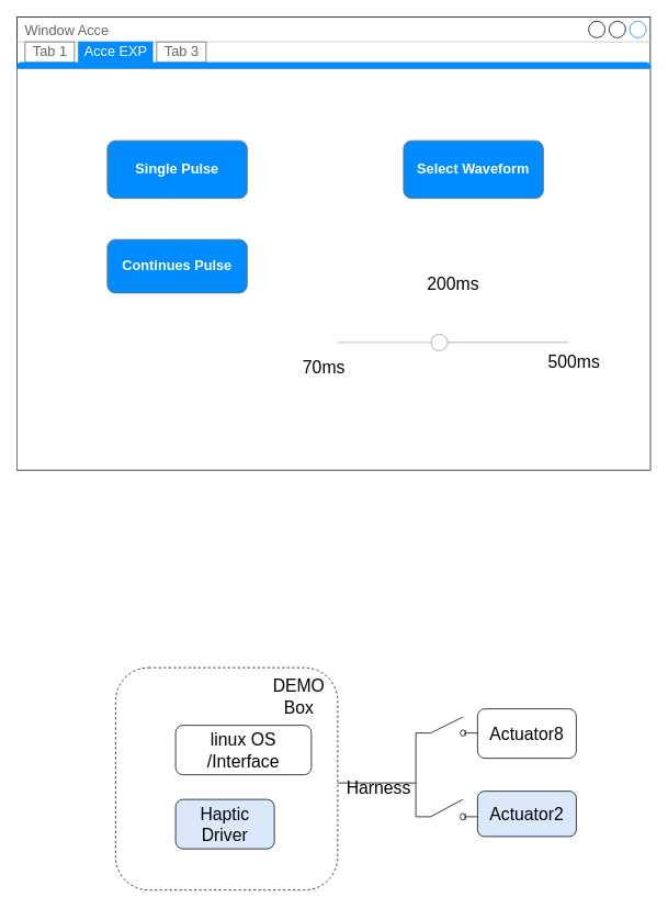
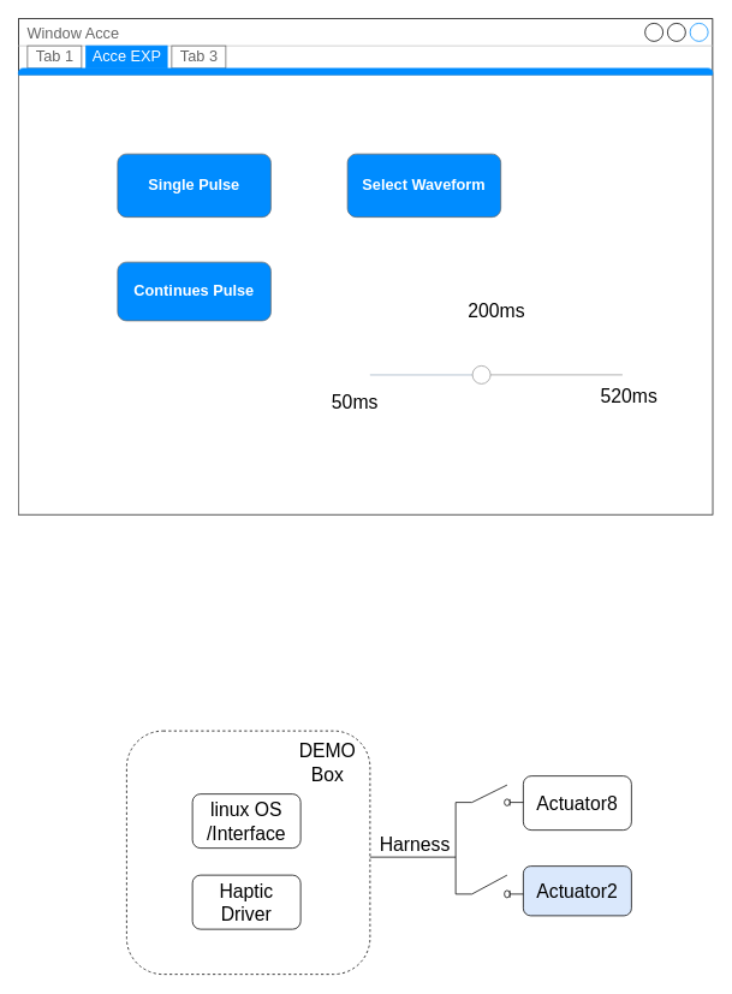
- <mxCell id="9" value="Select Waveform" style="strokeWidth=1;shadow=0;dashed=0;align=center;html=1;shape=mxgraph.mockup.buttons.button;strokeColor=#666666;fontColor=#ffffff;mainText=;buttonStyle=round;fontSize=17;fontStyle=1;fillColor=#008cff;whiteSpace=wrap;" parent="4" vertex="1"><mxGeometry x="470" y="120" width="170" height="70" as="geometry" /></mxCell>
+ <mxCell id="9" value="Select Waveform" style="strokeWidth=1;shadow=0;dashed=0;align=center;html=1;shape=mxgraph.mockup.buttons.button;strokeColor=#666666;fontColor=#ffffff;mainText=;buttonStyle=round;fontSize=17;fontStyle=1;fillColor=#008cff;whiteSpace=wrap;" parent="4" vertex="1"><mxGeometry x="365" y="120" width="170" height="70" as="geometry" /></mxCell>
- <mxCell id="15" value="&lt;font style=&quot;font-size: 21px;&quot;&gt;500ms&lt;/font&gt;" style="text;html=1;strokeColor=none;fillColor=none;align=center;verticalAlign=middle;whiteSpace=wrap;rounded=0;" vertex="1" parent="4"><mxGeometry x="640" y="365" width="75" height="45" as="geometry" /></mxCell>
+ <mxCell id="15" value="&lt;font style=&quot;font-size: 21px;&quot;&gt;520ms&lt;/font&gt;" style="text;html=1;strokeColor=none;fillColor=none;align=center;verticalAlign=middle;whiteSpace=wrap;rounded=0;" vertex="1" parent="4"><mxGeometry x="640" y="365" width="75" height="45" as="geometry" /></mxCell>
- <mxCell id="14" value="&lt;font style=&quot;font-size: 21px;&quot;&gt;70ms&lt;/font&gt;" style="text;html=1;strokeColor=none;fillColor=none;align=center;verticalAlign=middle;whiteSpace=wrap;rounded=0;" vertex="1" parent="4"><mxGeometry x="336" y="372.5" width="75" height="45" as="geometry" /></mxCell>
+ <mxCell id="14" value="&lt;font style=&quot;font-size: 21px;&quot;&gt;50ms&lt;/font&gt;" style="text;html=1;strokeColor=none;fillColor=none;align=center;verticalAlign=middle;whiteSpace=wrap;rounded=0;" vertex="1" parent="4"><mxGeometry x="336" y="372.5" width="75" height="45" as="geometry" /></mxCell>
- <mxCell id="18" value="linux OS /Interface" style="rounded=1;whiteSpace=wrap;html=1;fontSize=21;" vertex="1" parent="1"><mxGeometry x="213" y="880" width="165" height="60" as="geometry" /></mxCell>
+ <mxCell id="18" value="linux OS /Interface" style="rounded=1;whiteSpace=wrap;html=1;fontSize=21;" vertex="1" parent="1"><mxGeometry x="213" y="880" width="120" height="60" as="geometry" /></mxCell>
- <mxCell id="25" value="Harness" style="text;html=1;strokeColor=none;fillColor=none;align=center;verticalAlign=middle;whiteSpace=wrap;rounded=0;dashed=1;fontSize=21;" vertex="1" parent="1"><mxGeometry x="430" y="940" width="60" height="30" as="geometry" /></mxCell>
+ <mxCell id="25" value="Harness" style="text;html=1;strokeColor=none;fillColor=none;align=center;verticalAlign=middle;whiteSpace=wrap;rounded=0;dashed=1;fontSize=21;" vertex="1" parent="1"><mxGeometry x="430" y="920" width="60" height="30" as="geometry" /></mxCell>
- <mxCell id="16" value="Haptic Driver" style="rounded=1;whiteSpace=wrap;html=1;fontSize=21;fillColor=#dae8fc;" vertex="1" parent="1"><mxGeometry x="213" y="970" width="120" height="60" as="geometry" /></mxCell>
+ <mxCell id="16" value="Haptic Driver" style="rounded=1;whiteSpace=wrap;html=1;fontSize=21;" vertex="1" parent="1"><mxGeometry x="213" y="970" width="120" height="60" as="geometry" /></mxCell>
